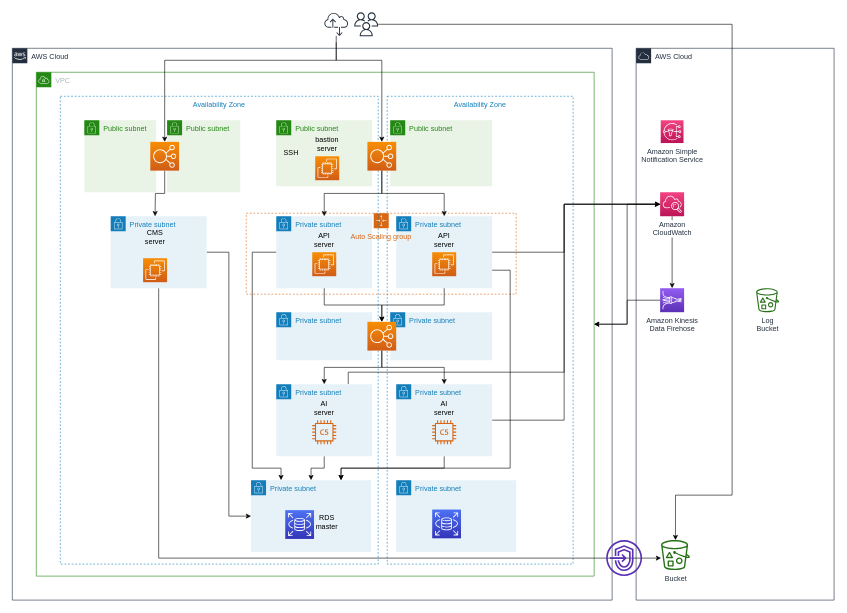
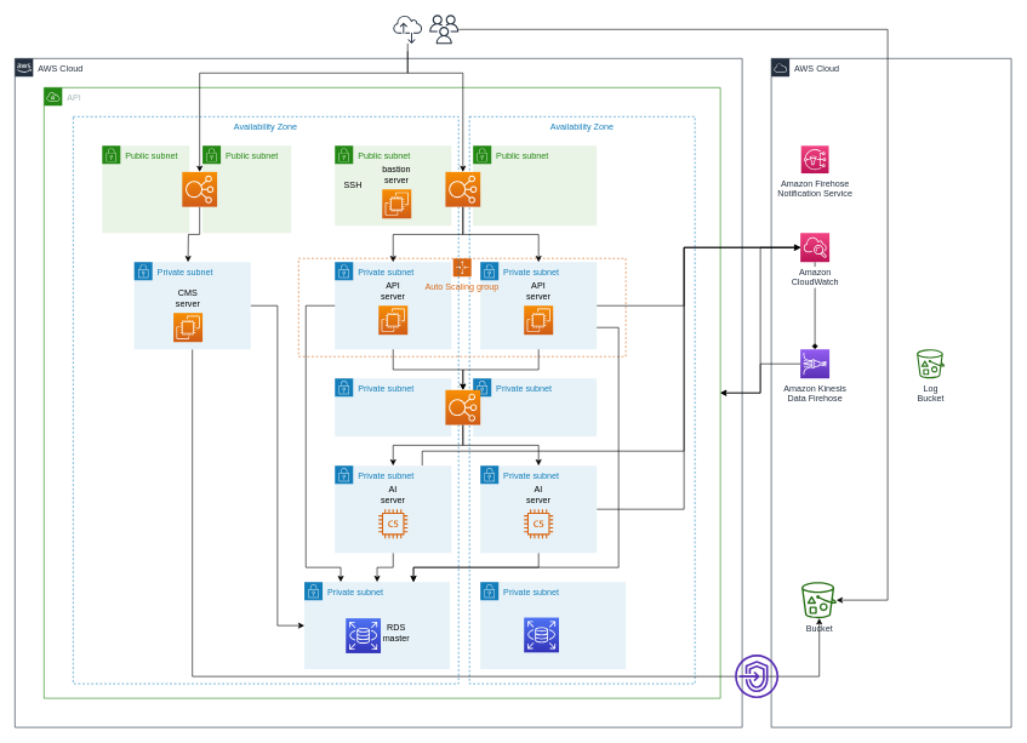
- <mxCell id="5" value="VPC" style="points=[[0,0],[0.25,0],[0.5,0],[0.75,0],[1,0],[1,0.25],[1,0.5],[1,0.75],[1,1],[0.75,1],[0.5,1],[0.25,1],[0,1],[0,0.75],[0,0.5],[0,0.25]];outlineConnect=0;gradientColor=none;html=1;whiteSpace=wrap;fontSize=12;fontStyle=0;shape=mxgraph.aws4.group;grIcon=mxgraph.aws4.group_vpc;strokeColor=#248814;fillColor=none;verticalAlign=top;align=left;spacingLeft=30;fontColor=#AAB7B8;dashed=0;" vertex="1" parent="1"><mxGeometry x="60" y="120" width="930" height="840" as="geometry" /></mxCell>
+ <mxCell id="5" value="API" style="points=[[0,0],[0.25,0],[0.5,0],[0.75,0],[1,0],[1,0.25],[1,0.5],[1,0.75],[1,1],[0.75,1],[0.5,1],[0.25,1],[0,1],[0,0.75],[0,0.5],[0,0.25]];outlineConnect=0;gradientColor=none;html=1;whiteSpace=wrap;fontSize=12;fontStyle=0;shape=mxgraph.aws4.group;grIcon=mxgraph.aws4.group_vpc;strokeColor=#248814;fillColor=none;verticalAlign=top;align=left;spacingLeft=30;fontColor=#AAB7B8;dashed=0;" vertex="1" parent="1"><mxGeometry x="60" y="120" width="930" height="840" as="geometry" /></mxCell>
- <mxCell id="74" value="Amazon Simple&lt;br&gt;Notification Service&lt;br&gt;" style="outlineConnect=0;fontColor=#232F3E;gradientColor=#F34482;gradientDirection=north;fillColor=#BC1356;strokeColor=#ffffff;dashed=0;verticalLabelPosition=bottom;verticalAlign=top;align=center;html=1;fontSize=12;fontStyle=0;aspect=fixed;shape=mxgraph.aws4.resourceIcon;resIcon=mxgraph.aws4.sns;labelBackgroundColor=#ffffff;" vertex="1" parent="1"><mxGeometry x="1101" y="200" width="38" height="38" as="geometry" /></mxCell>
+ <mxCell id="74" value="Amazon Firehose&lt;br&gt;Notification Service&lt;br&gt;" style="outlineConnect=0;fontColor=#232F3E;gradientColor=#F34482;gradientDirection=north;fillColor=#BC1356;strokeColor=#ffffff;dashed=0;verticalLabelPosition=bottom;verticalAlign=top;align=center;html=1;fontSize=12;fontStyle=0;aspect=fixed;shape=mxgraph.aws4.resourceIcon;resIcon=mxgraph.aws4.sns;labelBackgroundColor=#ffffff;" vertex="1" parent="1"><mxGeometry x="1101" y="200" width="38" height="38" as="geometry" /></mxCell>
- <mxCell id="65" value="CMS&lt;br&gt;server" style="text;html=1;strokeColor=none;fillColor=none;align=center;verticalAlign=middle;whiteSpace=wrap;rounded=0;" vertex="1" parent="1"><mxGeometry x="238" y="385" width="40" height="20" as="geometry" /></mxCell>
+ <mxCell id="65" value="CMS&lt;br&gt;server" style="text;html=1;strokeColor=none;fillColor=none;align=center;verticalAlign=middle;whiteSpace=wrap;rounded=0;" vertex="1" parent="1"><mxGeometry x="238" y="400" width="40" height="20" as="geometry" /></mxCell>
- <mxCell id="71" value="" style="edgeStyle=orthogonalEdgeStyle;rounded=0;orthogonalLoop=1;jettySize=auto;html=1;" edge="1" parent="1" source="73" target="76"><mxGeometry relative="1" as="geometry"><mxPoint x="1220" y="340" as="targetPoint" /></mxGeometry></mxCell>
+ <mxCell id="71" value="" style="edgeStyle=orthogonalEdgeStyle;rounded=0;orthogonalLoop=1;jettySize=auto;html=1;endArrow=diamond;" edge="1" parent="1" source="73" target="76"><mxGeometry relative="1" as="geometry"><mxPoint x="1220" y="340" as="targetPoint" /></mxGeometry></mxCell>
- <mxCell id="11" value="Bucket" style="outlineConnect=0;fontColor=#232F3E;gradientColor=none;fillColor=#277116;strokeColor=none;dashed=0;verticalLabelPosition=bottom;verticalAlign=top;align=center;html=1;fontSize=12;fontStyle=0;aspect=fixed;pointerEvents=1;shape=mxgraph.aws4.bucket_with_objects;labelBackgroundColor=#ffffff;" parent="1" vertex="1"><mxGeometry x="1101.54" y="900" width="48.08" height="50" as="geometry" /></mxCell>
+ <mxCell id="11" value="Bucket" style="outlineConnect=0;fontColor=#232F3E;gradientColor=none;fillColor=#277116;strokeColor=none;dashed=0;verticalLabelPosition=bottom;verticalAlign=top;align=center;html=1;fontSize=12;fontStyle=0;aspect=fixed;pointerEvents=1;shape=mxgraph.aws4.bucket_with_objects;labelBackgroundColor=#ffffff;" parent="1" vertex="1"><mxGeometry x="1101.54" y="800" width="48.08" height="50" as="geometry" /></mxCell>
